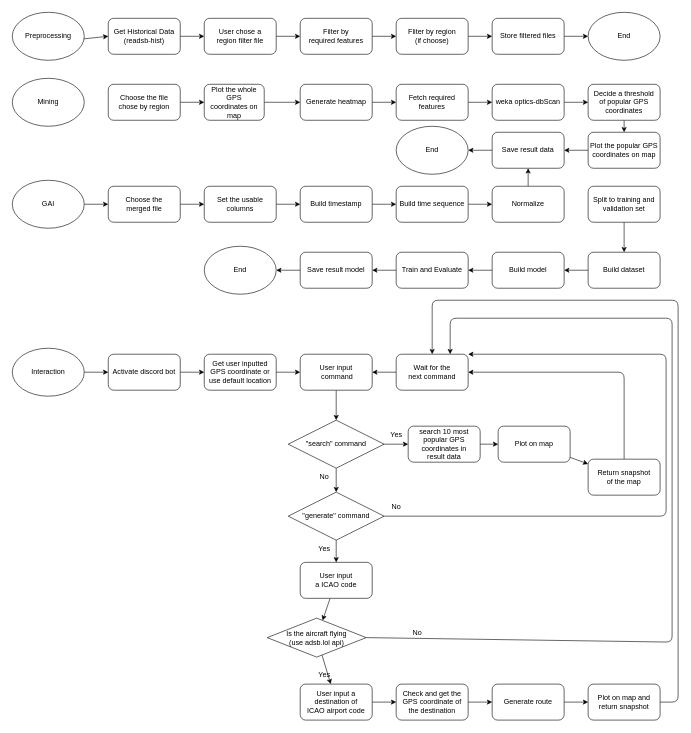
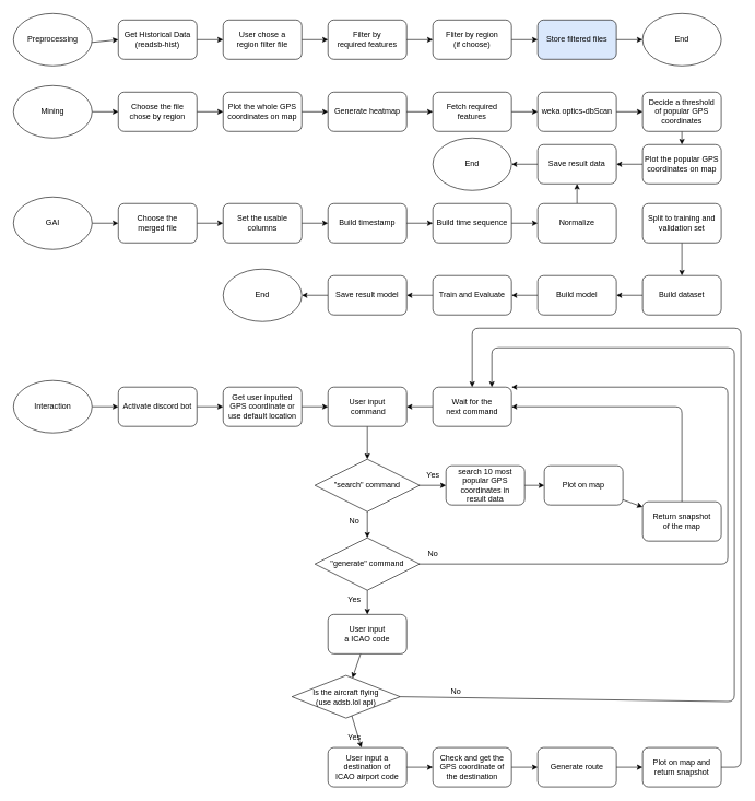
- <mxCell id="17" value="Store filtered files" style="rounded=1;whiteSpace=wrap;html=1;" parent="1" vertex="1"><mxGeometry x="820" y="30" width="120" height="60" as="geometry" /></mxCell>
+ <mxCell id="17" value="Store filtered files" style="rounded=1;whiteSpace=wrap;html=1;fillColor=#dae8fc;" parent="1" vertex="1"><mxGeometry x="820" y="30" width="120" height="60" as="geometry" /></mxCell>
+ <mxCell id="19" value="" style="edgeStyle=none;html=1;" parent="1" source="20" target="30" edge="1"><mxGeometry relative="1" as="geometry" /></mxCell>
- <mxCell id="22" value="Plot the whole GPS&lt;div&gt;coordinates on map&lt;/div&gt;" style="rounded=1;whiteSpace=wrap;html=1;" parent="1" vertex="1"><mxGeometry x="340" y="140" width="100" height="60" as="geometry" /></mxCell>
+ <mxCell id="22" value="Plot the whole GPS&lt;div&gt;coordinates on map&lt;/div&gt;" style="rounded=1;whiteSpace=wrap;html=1;" parent="1" vertex="1"><mxGeometry x="340" y="140" width="120" height="60" as="geometry" /></mxCell>
